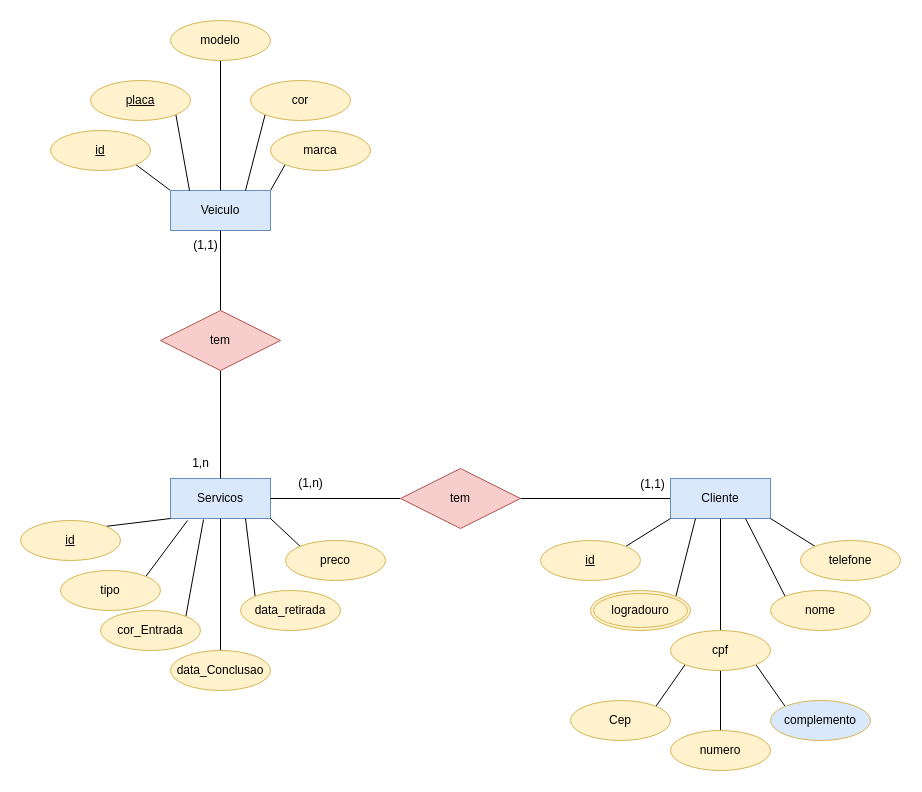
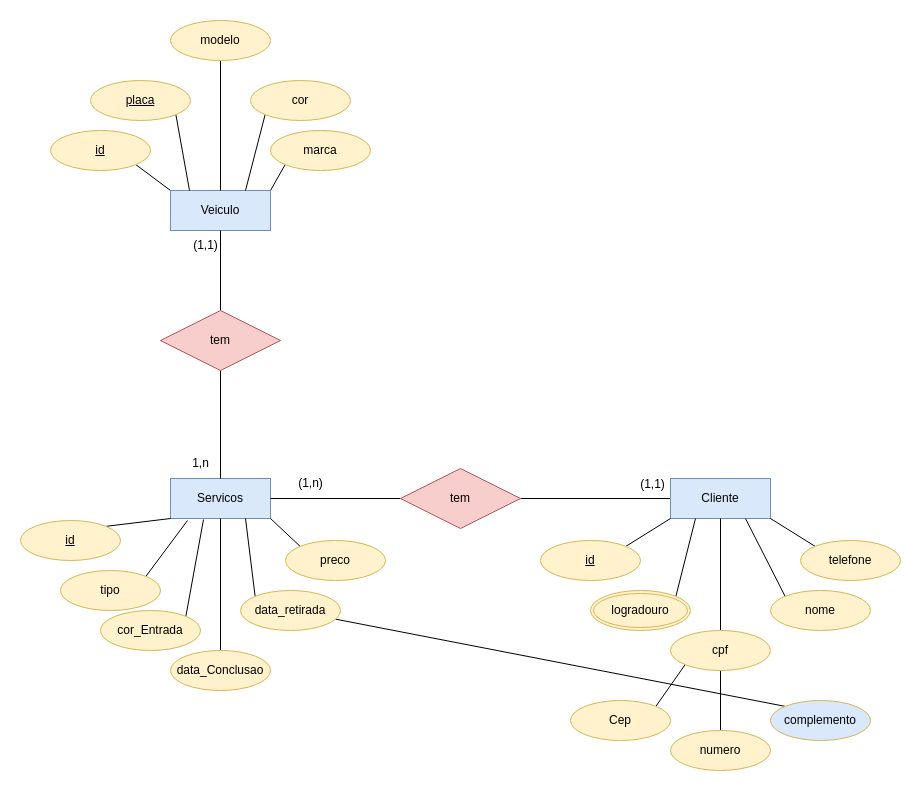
- <mxCell id="15" style="rounded=0;orthogonalLoop=1;jettySize=auto;html=1;exitX=0;exitY=0;exitDx=0;exitDy=0;entryX=1;entryY=1;entryDx=0;entryDy=0;endArrow=none;endFill=0;" edge="1" parent="1" source="16" target="18"><mxGeometry relative="1" as="geometry" /></mxCell>
+ <mxCell id="15" style="rounded=0;orthogonalLoop=1;jettySize=auto;html=1;exitX=0;exitY=0;exitDx=0;exitDy=0;endArrow=none;endFill=0;" edge="1" parent="1" source="16" target="34"><mxGeometry relative="1" as="geometry" /></mxCell>
